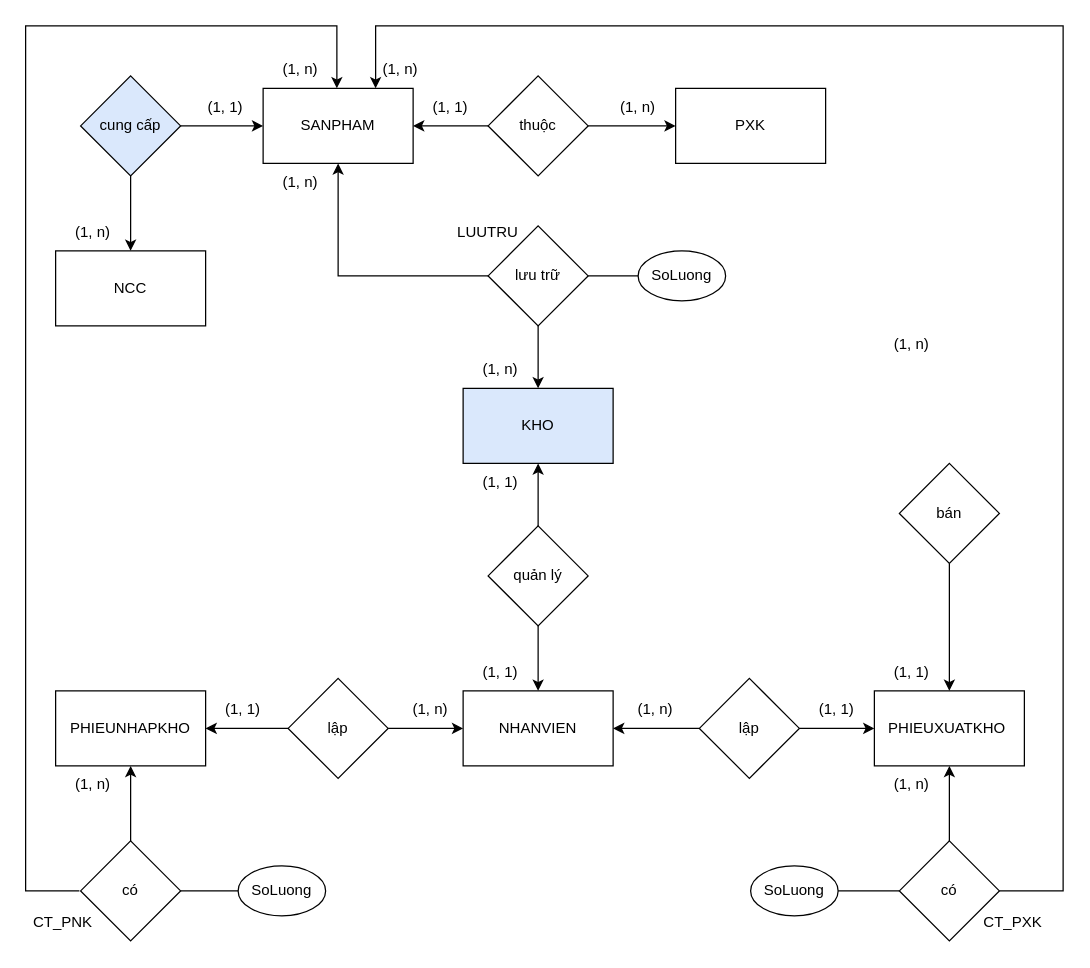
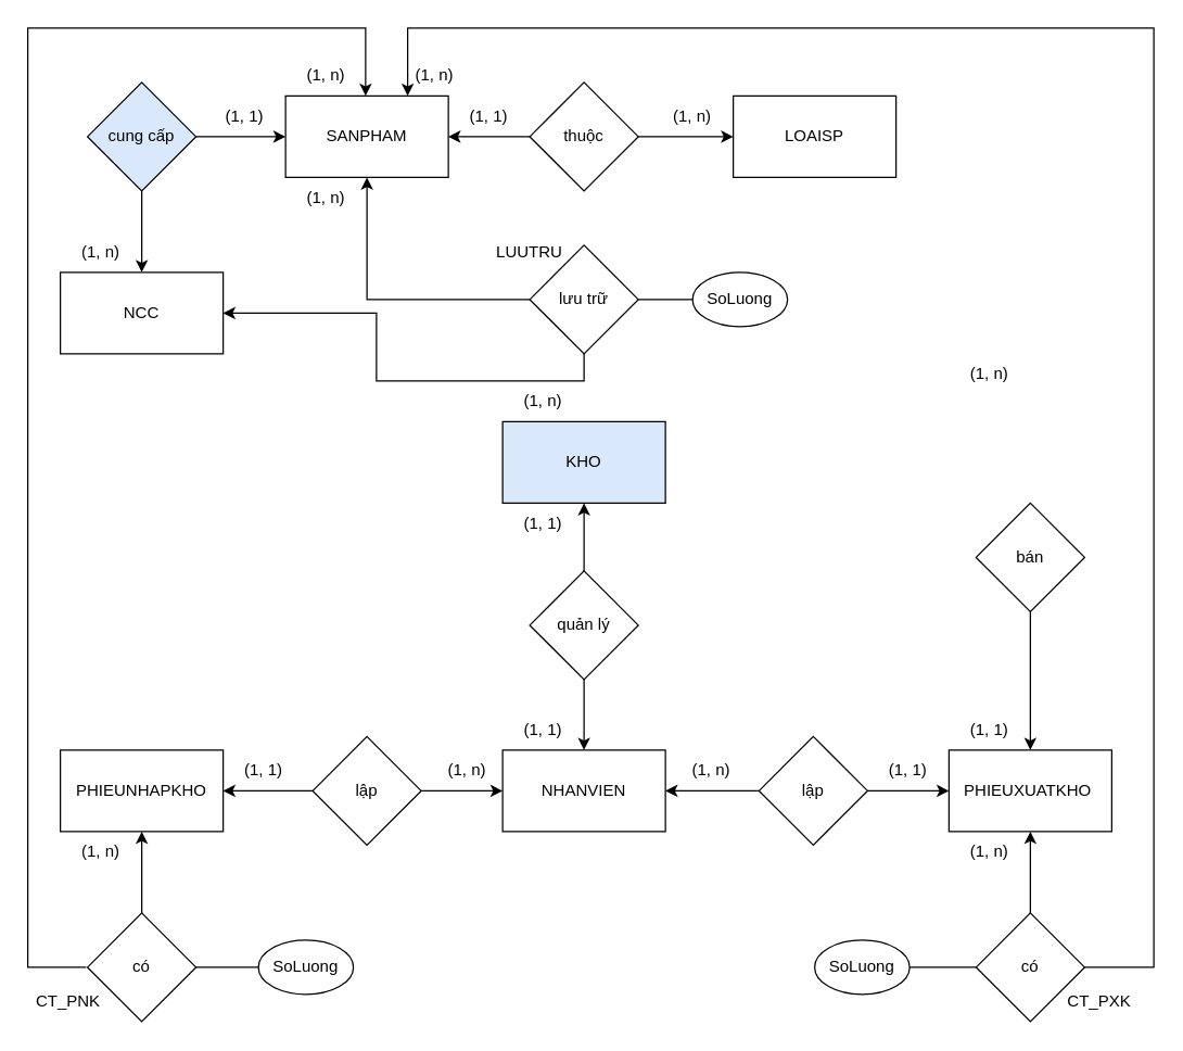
- <mxCell id="5" value="PXK" style="rounded=0;whiteSpace=wrap;html=1;" vertex="1" parent="1"><mxGeometry x="540" y="70" width="120" height="60" as="geometry" /></mxCell>
+ <mxCell id="5" value="LOAISP" style="rounded=0;whiteSpace=wrap;html=1;" vertex="1" parent="1"><mxGeometry x="540" y="70" width="120" height="60" as="geometry" /></mxCell>
- <mxCell id="20" style="edgeStyle=orthogonalEdgeStyle;rounded=0;orthogonalLoop=1;jettySize=auto;html=1;exitX=0.5;exitY=1;exitDx=0;exitDy=0;entryX=0.5;entryY=0;entryDx=0;entryDy=0;" edge="1" parent="1" source="21" target="4"><mxGeometry relative="1" as="geometry" /></mxCell>
+ <mxCell id="20" style="edgeStyle=orthogonalEdgeStyle;rounded=0;orthogonalLoop=1;jettySize=auto;html=1;exitX=0.5;exitY=1;exitDx=0;exitDy=0;" edge="1" parent="1" source="21" target="3"><mxGeometry relative="1" as="geometry" /></mxCell>
